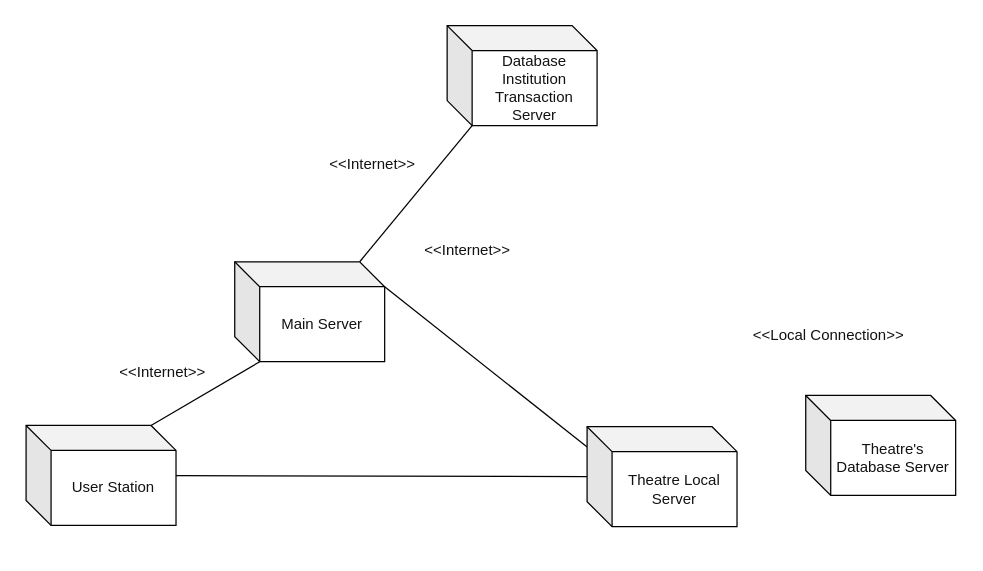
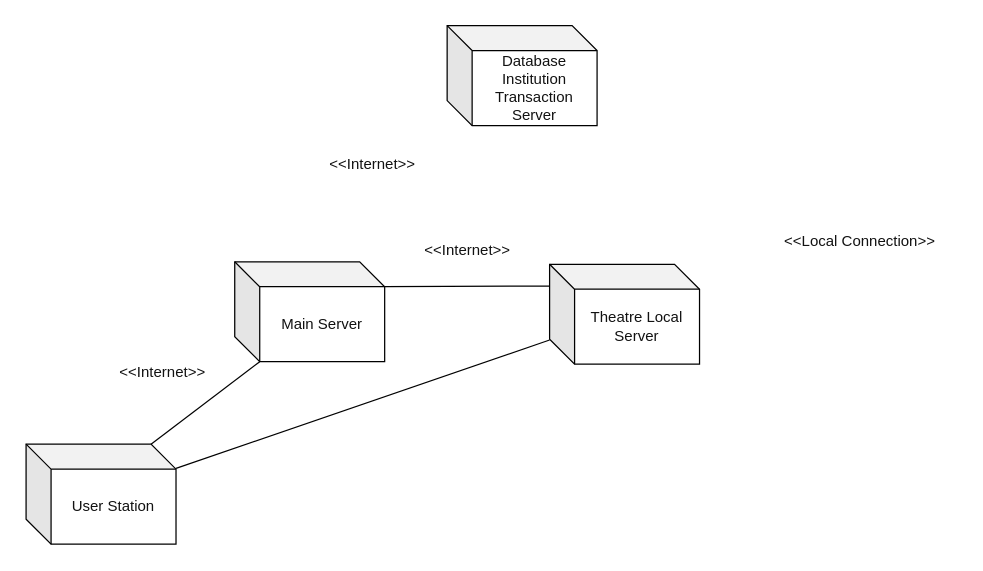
- <mxCell id="4" style="edgeStyle=none;html=1;entryX=0;entryY=0;entryDx=20;entryDy=80;entryPerimeter=0;fontColor=#121212;endArrow=none;endFill=0;strokeColor=#000000;exitX=0;exitY=0;exitDx=100;exitDy=0;exitPerimeter=0;" edge="1" parent="1" source="13" target="11"><mxGeometry relative="1" as="geometry" /></mxCell>
- <mxCell id="7" value="&amp;lt;&amp;lt;Local Connection&amp;gt;&amp;gt;" style="text;html=1;align=center;verticalAlign=middle;resizable=0;points=[];autosize=1;strokeColor=none;fillColor=none;fontColor=#121212;" vertex="1" parent="1"><mxGeometry x="596" y="259" width="131" height="18" as="geometry" /></mxCell>
+ <mxCell id="7" value="&amp;lt;&amp;lt;Local Connection&amp;gt;&amp;gt;" style="text;html=1;align=center;verticalAlign=middle;resizable=0;points=[];autosize=1;strokeColor=none;fillColor=none;fontColor=#121212;" vertex="1" parent="1"><mxGeometry x="621" y="184" width="131" height="18" as="geometry" /></mxCell>
- <mxCell id="2" value="&lt;font color=&quot;#121212&quot;&gt;Theatre's Database Server&lt;/font&gt;" style="shape=cube;whiteSpace=wrap;html=1;boundedLbl=1;backgroundOutline=1;darkOpacity=0.05;darkOpacity2=0.1;fillColor=#FFFFFF;strokeColor=#000000;" vertex="1" parent="1"><mxGeometry x="644" y="316" width="120" height="80" as="geometry" /></mxCell>
- <mxCell id="9" value="&lt;font color=&quot;#121212&quot;&gt;User Station&lt;/font&gt;" style="shape=cube;whiteSpace=wrap;html=1;boundedLbl=1;backgroundOutline=1;darkOpacity=0.05;darkOpacity2=0.1;fillColor=#FFFFFF;strokeColor=#000000;" vertex="1" parent="1"><mxGeometry x="20" y="340" width="120" height="80" as="geometry" /></mxCell>
+ <mxCell id="9" value="&lt;font color=&quot;#121212&quot;&gt;User Station&lt;/font&gt;" style="shape=cube;whiteSpace=wrap;html=1;boundedLbl=1;backgroundOutline=1;darkOpacity=0.05;darkOpacity2=0.1;fillColor=#FFFFFF;strokeColor=#000000;" vertex="1" parent="1"><mxGeometry x="20" y="355" width="120" height="80" as="geometry" /></mxCell>
- <mxCell id="6" value="&lt;font color=&quot;#121212&quot;&gt;Theatre Local Server&lt;/font&gt;" style="shape=cube;whiteSpace=wrap;html=1;boundedLbl=1;backgroundOutline=1;darkOpacity=0.05;darkOpacity2=0.1;fillColor=#FFFFFF;strokeColor=#000000;" vertex="1" parent="1"><mxGeometry x="469" y="341" width="120" height="80" as="geometry" /></mxCell>
+ <mxCell id="6" value="&lt;font color=&quot;#121212&quot;&gt;Theatre Local Server&lt;/font&gt;" style="shape=cube;whiteSpace=wrap;html=1;boundedLbl=1;backgroundOutline=1;darkOpacity=0.05;darkOpacity2=0.1;fillColor=#FFFFFF;strokeColor=#000000;" vertex="1" parent="1"><mxGeometry x="439" y="211" width="120" height="80" as="geometry" /></mxCell>
